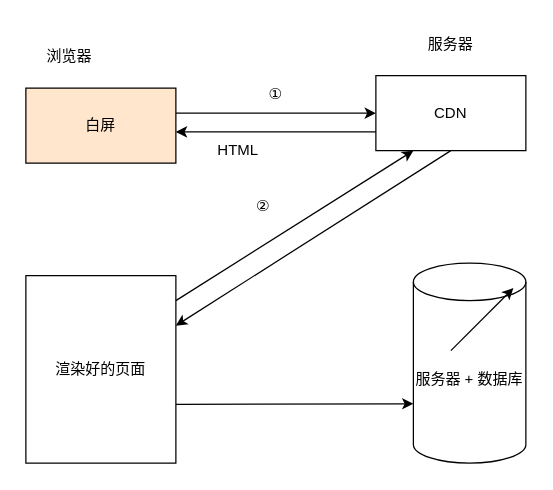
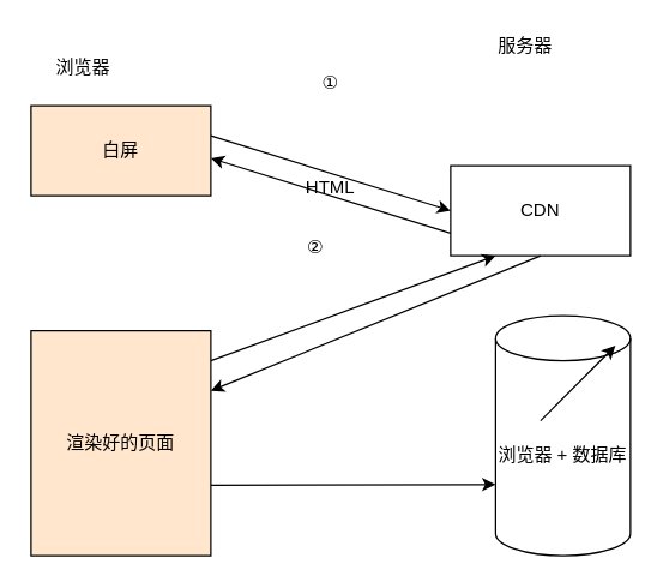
- <mxCell id="7" value="服务器" style="text;html=1;strokeColor=none;fillColor=none;align=center;verticalAlign=middle;whiteSpace=wrap;rounded=0;" vertex="1" parent="1"><mxGeometry x="330" y="20" width="60" height="30" as="geometry" /></mxCell>
+ <mxCell id="7" value="服务器" style="text;html=1;strokeColor=none;fillColor=none;align=center;verticalAlign=middle;whiteSpace=wrap;rounded=0;" vertex="1" parent="1"><mxGeometry x="320" y="15" width="60" height="30" as="geometry" /></mxCell>
- <mxCell id="10" value="①" style="text;html=1;strokeColor=none;fillColor=none;align=center;verticalAlign=middle;whiteSpace=wrap;rounded=0;" vertex="1" parent="1"><mxGeometry x="190" y="60" width="60" height="30" as="geometry" /></mxCell>
+ <mxCell id="10" value="①" style="text;html=1;strokeColor=none;fillColor=none;align=center;verticalAlign=middle;whiteSpace=wrap;rounded=0;" vertex="1" parent="1"><mxGeometry x="190" y="40" width="60" height="30" as="geometry" /></mxCell>
- <mxCell id="4" value="CDN" style="rounded=0;whiteSpace=wrap;html=1;" vertex="1" parent="1"><mxGeometry x="300" y="60" width="120" height="60" as="geometry" /></mxCell>
+ <mxCell id="4" value="CDN" style="rounded=0;whiteSpace=wrap;html=1;" vertex="1" parent="1"><mxGeometry x="300" y="110" width="120" height="60" as="geometry" /></mxCell>
- <mxCell id="12" value="HTML" style="text;html=1;strokeColor=none;fillColor=none;align=center;verticalAlign=middle;whiteSpace=wrap;rounded=0;" vertex="1" parent="1"><mxGeometry x="160" y="105" width="60" height="30" as="geometry" /></mxCell>
+ <mxCell id="12" value="HTML" style="text;html=1;strokeColor=none;fillColor=none;align=center;verticalAlign=middle;whiteSpace=wrap;rounded=0;" vertex="1" parent="1"><mxGeometry x="190" y="110" width="60" height="30" as="geometry" /></mxCell>
- <mxCell id="3" value="渲染好的页面" style="rounded=0;whiteSpace=wrap;html=1;" vertex="1" parent="1"><mxGeometry x="20" y="220" width="120" height="150" as="geometry" /></mxCell>
+ <mxCell id="3" value="渲染好的页面" style="rounded=0;whiteSpace=wrap;html=1;fillColor=#ffe6cc;" vertex="1" parent="1"><mxGeometry x="20" y="220" width="120" height="150" as="geometry" /></mxCell>
- <mxCell id="5" value="服务器 + 数据库" style="shape=cylinder3;whiteSpace=wrap;html=1;boundedLbl=1;backgroundOutline=1;size=15;" vertex="1" parent="1"><mxGeometry x="330" y="210" width="90" height="160" as="geometry" /></mxCell>
+ <mxCell id="5" value="浏览器 + 数据库" style="shape=cylinder3;whiteSpace=wrap;html=1;boundedLbl=1;backgroundOutline=1;size=15;" vertex="1" parent="1"><mxGeometry x="330" y="210" width="90" height="160" as="geometry" /></mxCell>
